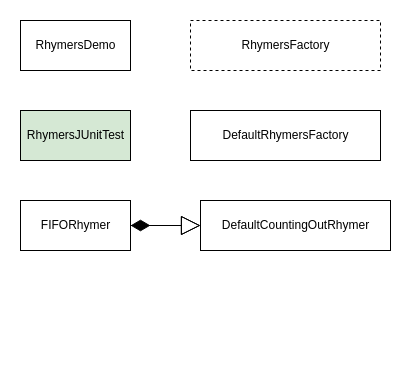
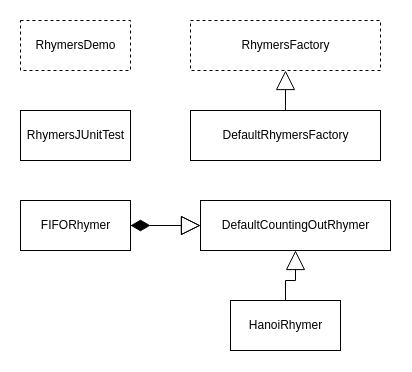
- <mxCell id="2" value="RhymersDemo" style="html=1;" vertex="1" parent="1"><mxGeometry x="20" y="20" width="110" height="50" as="geometry" /></mxCell>
+ <mxCell id="2" value="RhymersDemo" style="html=1;dashed=1;" vertex="1" parent="1"><mxGeometry x="20" y="20" width="110" height="50" as="geometry" /></mxCell>
+ <mxCell id="4" style="edgeStyle=orthogonalEdgeStyle;rounded=0;orthogonalLoop=1;jettySize=auto;html=1;startArrow=none;startFill=0;endArrow=block;endFill=0;startSize=17;endSize=17;targetPerimeterSpacing=0;" edge="1" parent="1" source="5" target="6"><mxGeometry relative="1" as="geometry" /></mxCell>
- <mxCell id="3" value="RhymersJUnitTest" style="html=1;fillColor=#d5e8d4;" vertex="1" parent="1"><mxGeometry x="20" y="110" width="110" height="50" as="geometry" /></mxCell>
+ <mxCell id="3" value="RhymersJUnitTest" style="html=1;" vertex="1" parent="1"><mxGeometry x="20" y="110" width="110" height="50" as="geometry" /></mxCell>
+ <mxCell id="11" style="edgeStyle=orthogonalEdgeStyle;rounded=0;orthogonalLoop=1;jettySize=auto;html=1;entryX=0.5;entryY=1;entryDx=0;entryDy=0;endArrow=block;endFill=0;endSize=17;" edge="1" parent="1" source="12" target="7"><mxGeometry relative="1" as="geometry" /></mxCell>
+ <mxCell id="12" value="HanoiRhymer" style="html=1;" vertex="1" parent="1"><mxGeometry x="230" y="300" width="110" height="50" as="geometry" /></mxCell>
